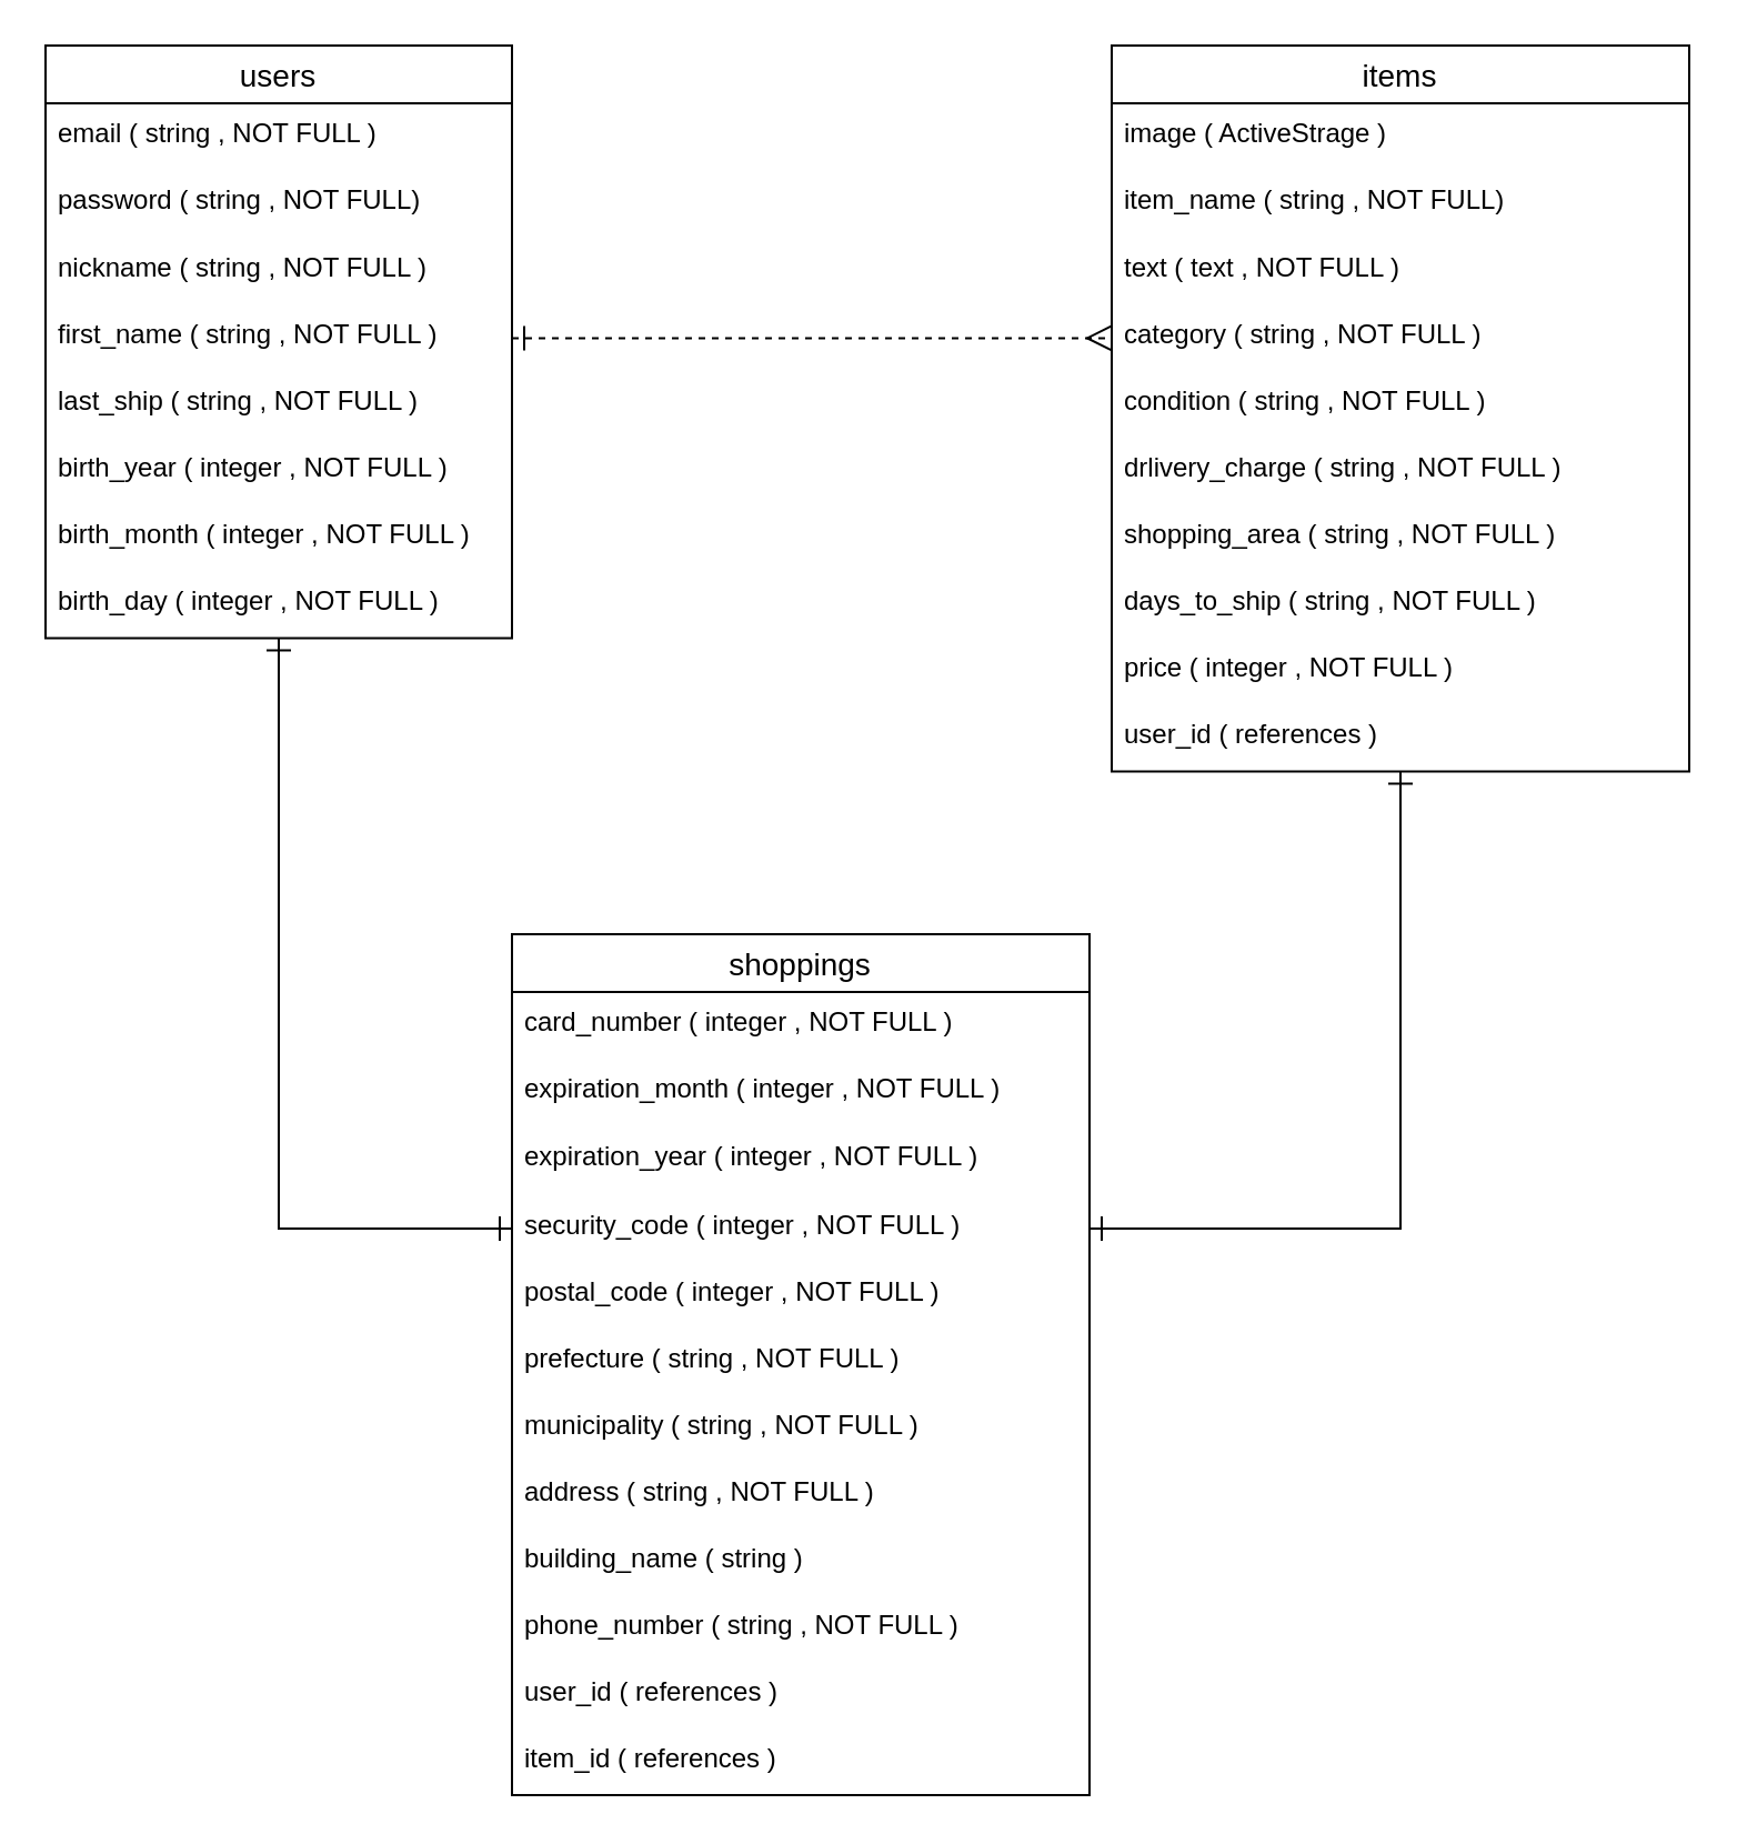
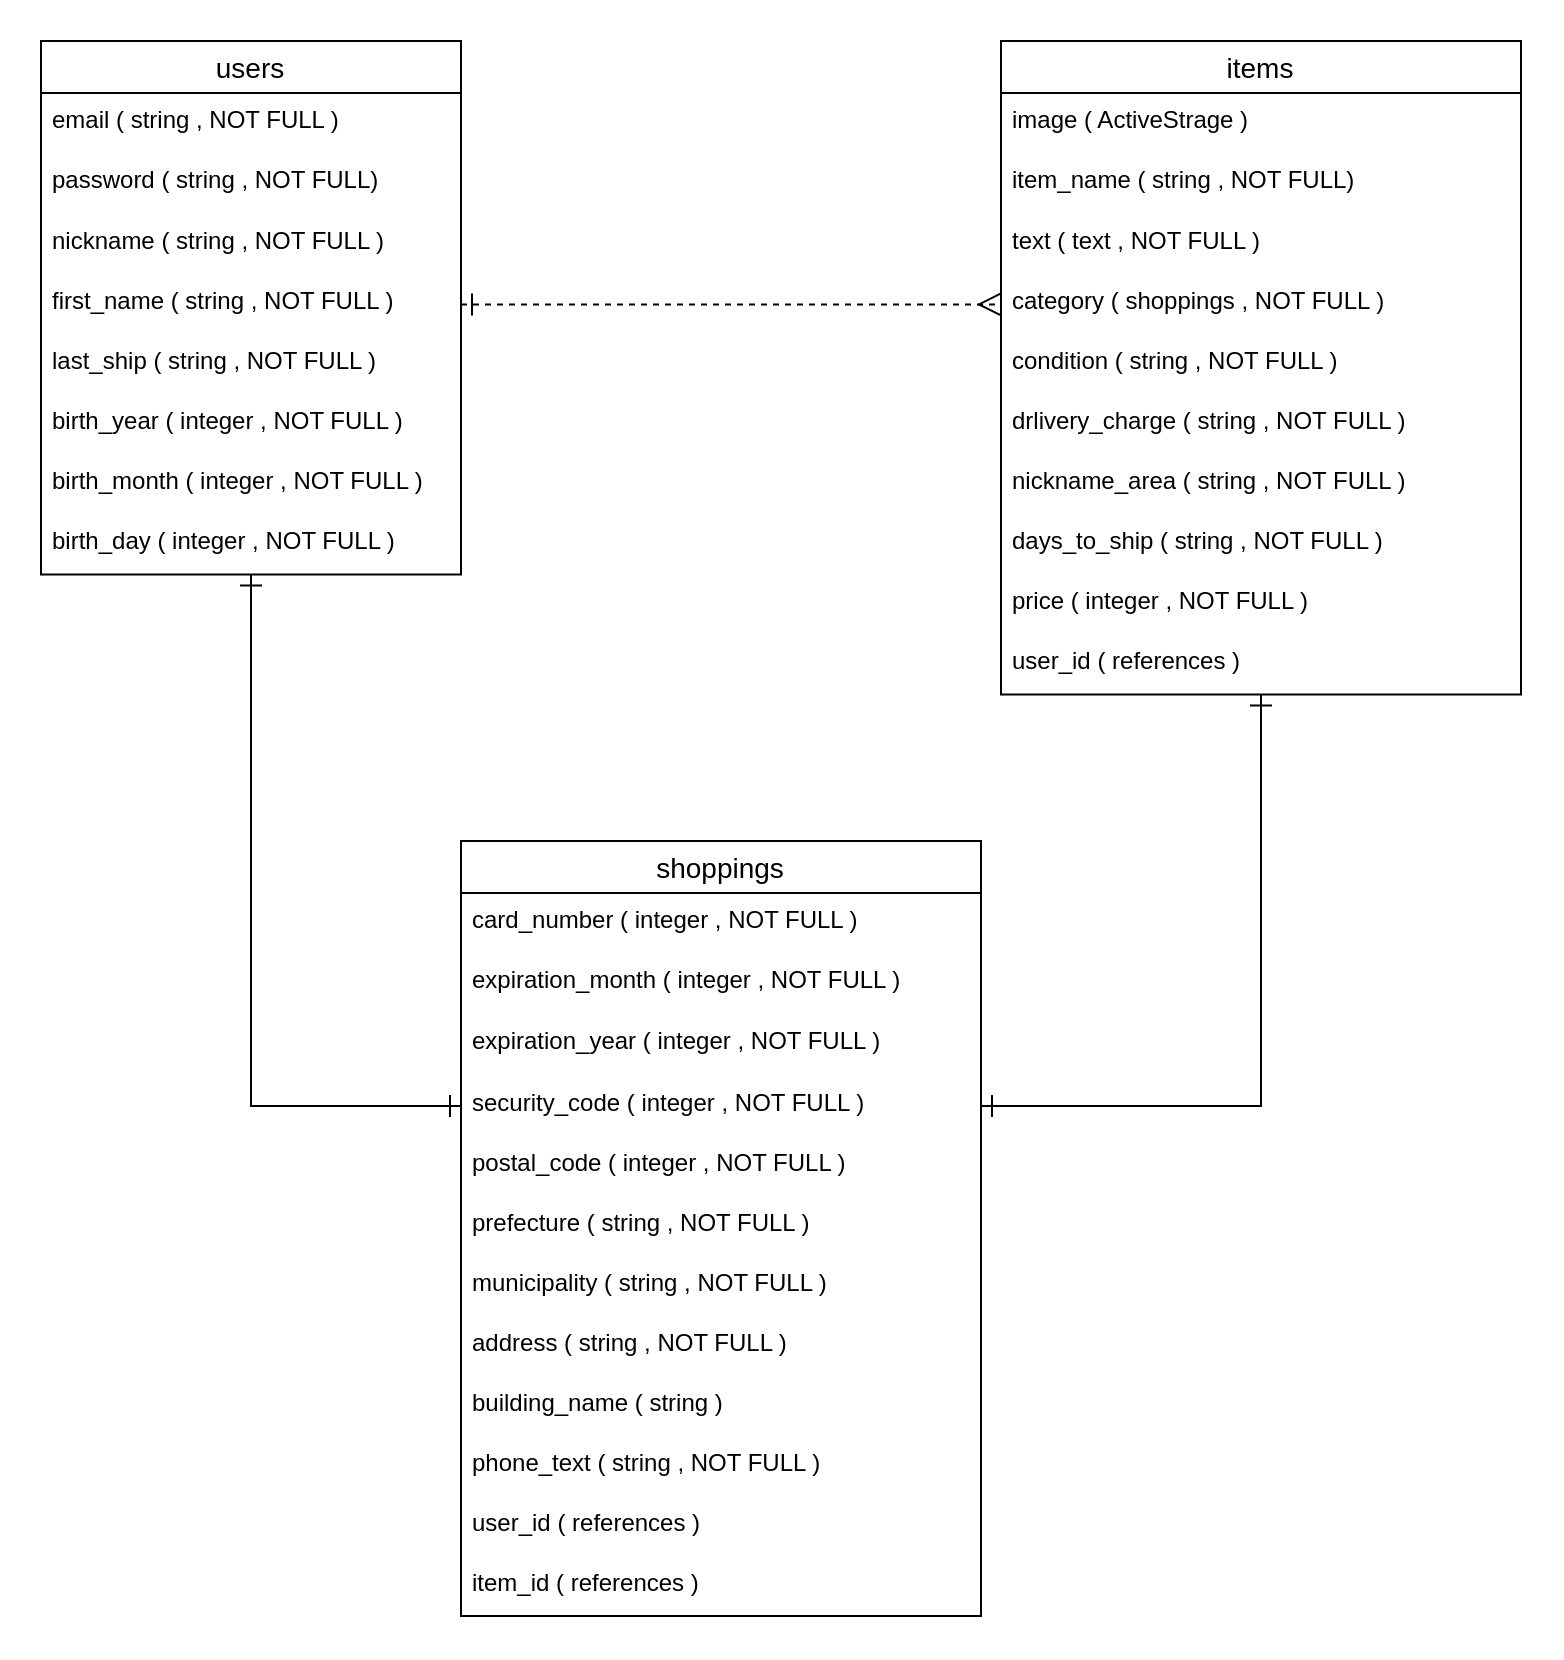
- <mxCell id="17" value="category ( string , NOT FULL )" style="text;strokeColor=none;fillColor=none;spacingLeft=4;spacingRight=4;overflow=hidden;rotatable=0;points=[[0,0.5],[1,0.5]];portConstraint=eastwest;fontSize=12;" vertex="1" parent="13"><mxGeometry y="116.74" width="260" height="30" as="geometry" /></mxCell>
+ <mxCell id="17" value="category ( shoppings , NOT FULL )" style="text;strokeColor=none;fillColor=none;spacingLeft=4;spacingRight=4;overflow=hidden;rotatable=0;points=[[0,0.5],[1,0.5]];portConstraint=eastwest;fontSize=12;" vertex="1" parent="13"><mxGeometry y="116.74" width="260" height="30" as="geometry" /></mxCell>
- <mxCell id="20" value="shopping_area ( string , NOT FULL )" style="text;strokeColor=none;fillColor=none;spacingLeft=4;spacingRight=4;overflow=hidden;rotatable=0;points=[[0,0.5],[1,0.5]];portConstraint=eastwest;fontSize=12;" vertex="1" parent="13"><mxGeometry y="206.74" width="260" height="30" as="geometry" /></mxCell>
+ <mxCell id="20" value="nickname_area ( string , NOT FULL )" style="text;strokeColor=none;fillColor=none;spacingLeft=4;spacingRight=4;overflow=hidden;rotatable=0;points=[[0,0.5],[1,0.5]];portConstraint=eastwest;fontSize=12;" vertex="1" parent="13"><mxGeometry y="206.74" width="260" height="30" as="geometry" /></mxCell>
- <mxCell id="34" value="phone_number ( string , NOT FULL )" style="text;strokeColor=none;fillColor=none;spacingLeft=4;spacingRight=4;overflow=hidden;rotatable=0;points=[[0,0.5],[1,0.5]];portConstraint=eastwest;fontSize=12;" vertex="1" parent="24"><mxGeometry y="297.48" width="260" height="30" as="geometry" /></mxCell>
+ <mxCell id="34" value="phone_text ( string , NOT FULL )" style="text;strokeColor=none;fillColor=none;spacingLeft=4;spacingRight=4;overflow=hidden;rotatable=0;points=[[0,0.5],[1,0.5]];portConstraint=eastwest;fontSize=12;" vertex="1" parent="24"><mxGeometry y="297.48" width="260" height="30" as="geometry" /></mxCell>
